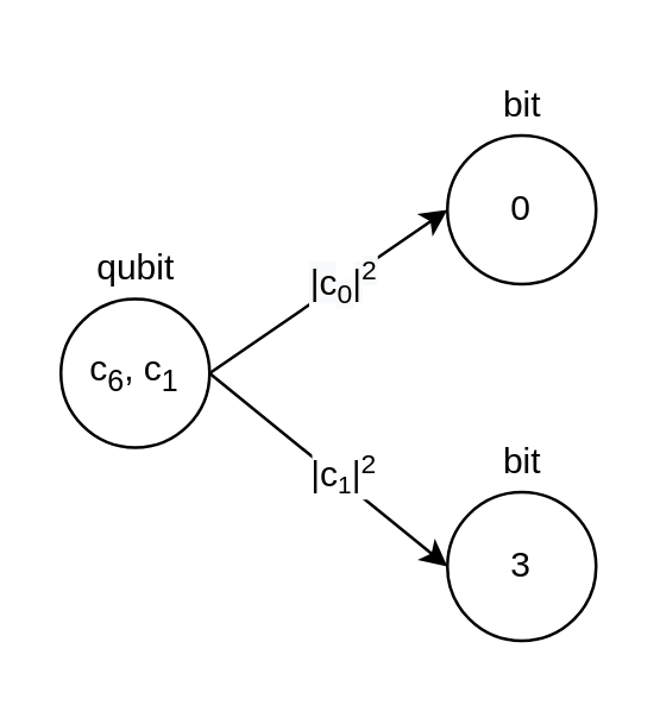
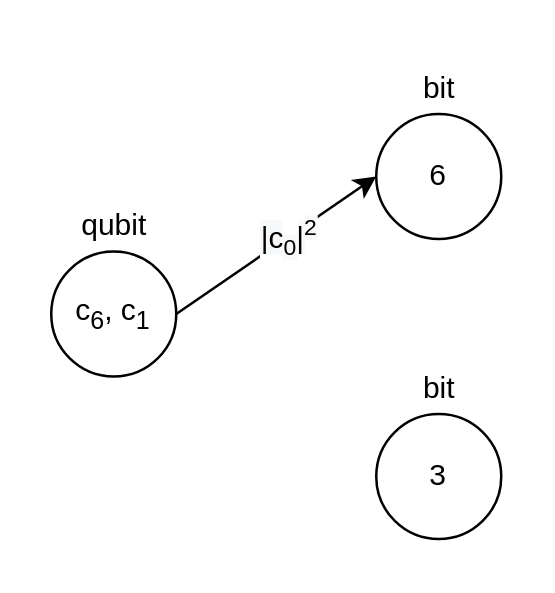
- <mxCell id="8" value="0" style="ellipse;whiteSpace=wrap;html=1;fillColor=none;" vertex="1" parent="7"><mxGeometry y="25" width="50" height="50" as="geometry" /></mxCell>
+ <mxCell id="8" value="6" style="ellipse;whiteSpace=wrap;html=1;fillColor=none;" vertex="1" parent="7"><mxGeometry y="25" width="50" height="50" as="geometry" /></mxCell>
- <mxCell id="13" value="" style="endArrow=classic;html=1;rounded=0;exitX=1;exitY=0.5;exitDx=0;exitDy=0;entryX=0;entryY=0.5;entryDx=0;entryDy=0;" edge="1" parent="1" source="11" target="5"><mxGeometry width="50" height="50" relative="1" as="geometry"><mxPoint x="80" y="185" as="sourcePoint" /><mxPoint x="160" y="130" as="targetPoint" /></mxGeometry></mxCell>
- <mxCell id="14" value="&lt;span style=&quot;font-size: 12px;&quot;&gt;|c&lt;/span&gt;&lt;font size=&quot;1&quot;&gt;&lt;sub&gt;1&lt;/sub&gt;&lt;/font&gt;&lt;span style=&quot;font-size: 12px;&quot;&gt;|&lt;/span&gt;&lt;sup style=&quot;&quot;&gt;2&lt;/sup&gt;" style="edgeLabel;html=1;align=center;verticalAlign=middle;resizable=0;points=[];labelBackgroundColor=default;" vertex="1" connectable="0" parent="13"><mxGeometry x="0.082" y="-2" relative="1" as="geometry"><mxPoint x="2" y="-3" as="offset" /></mxGeometry></mxCell>
